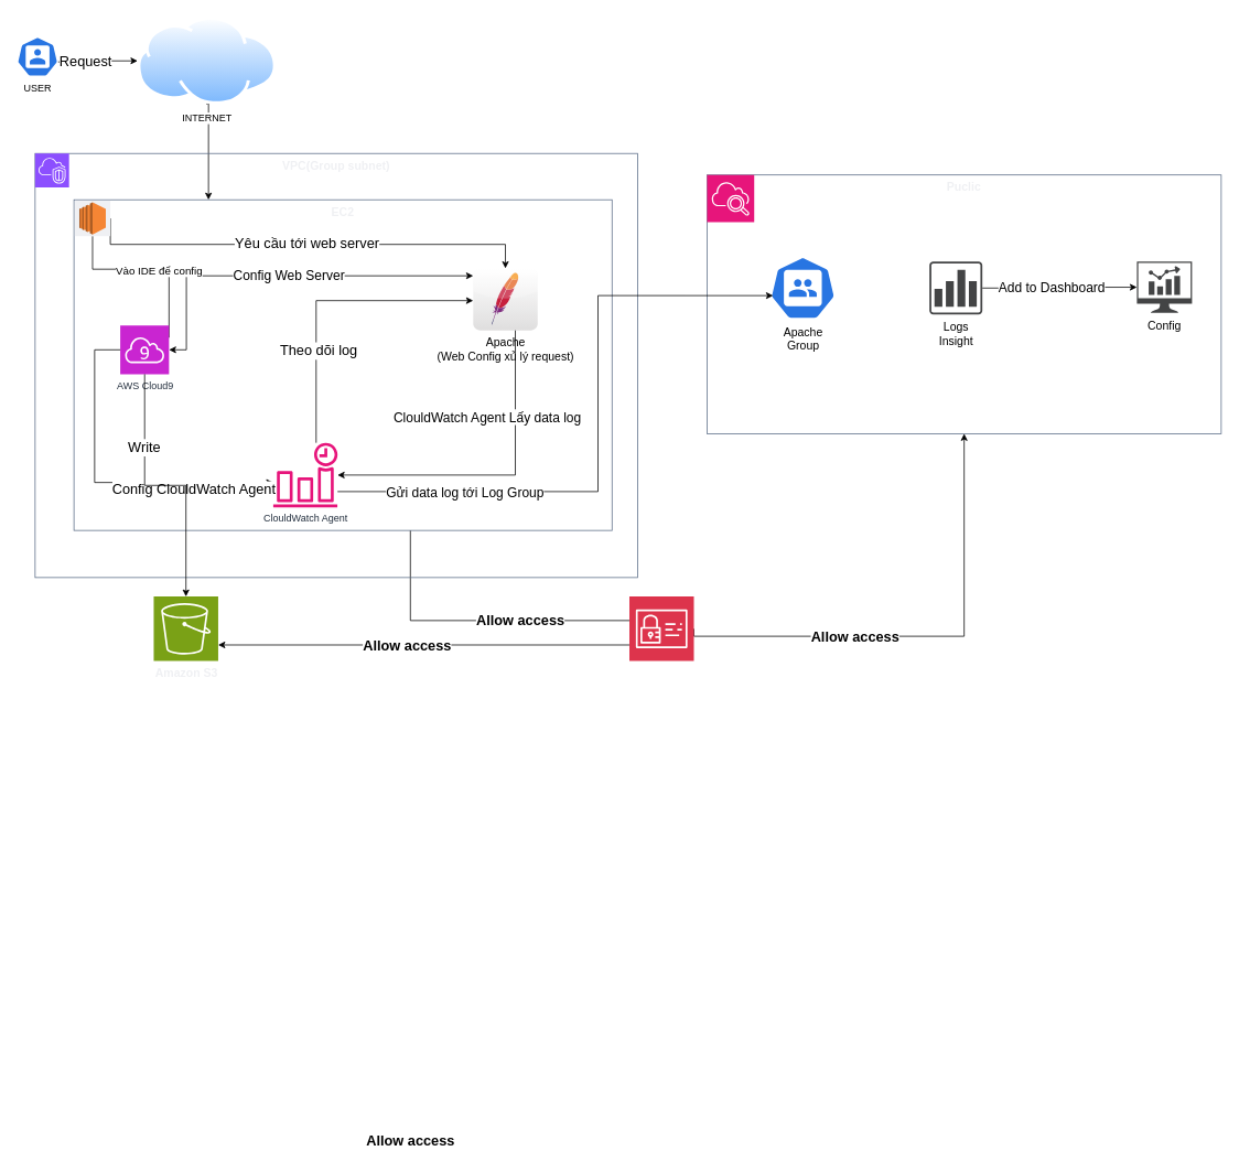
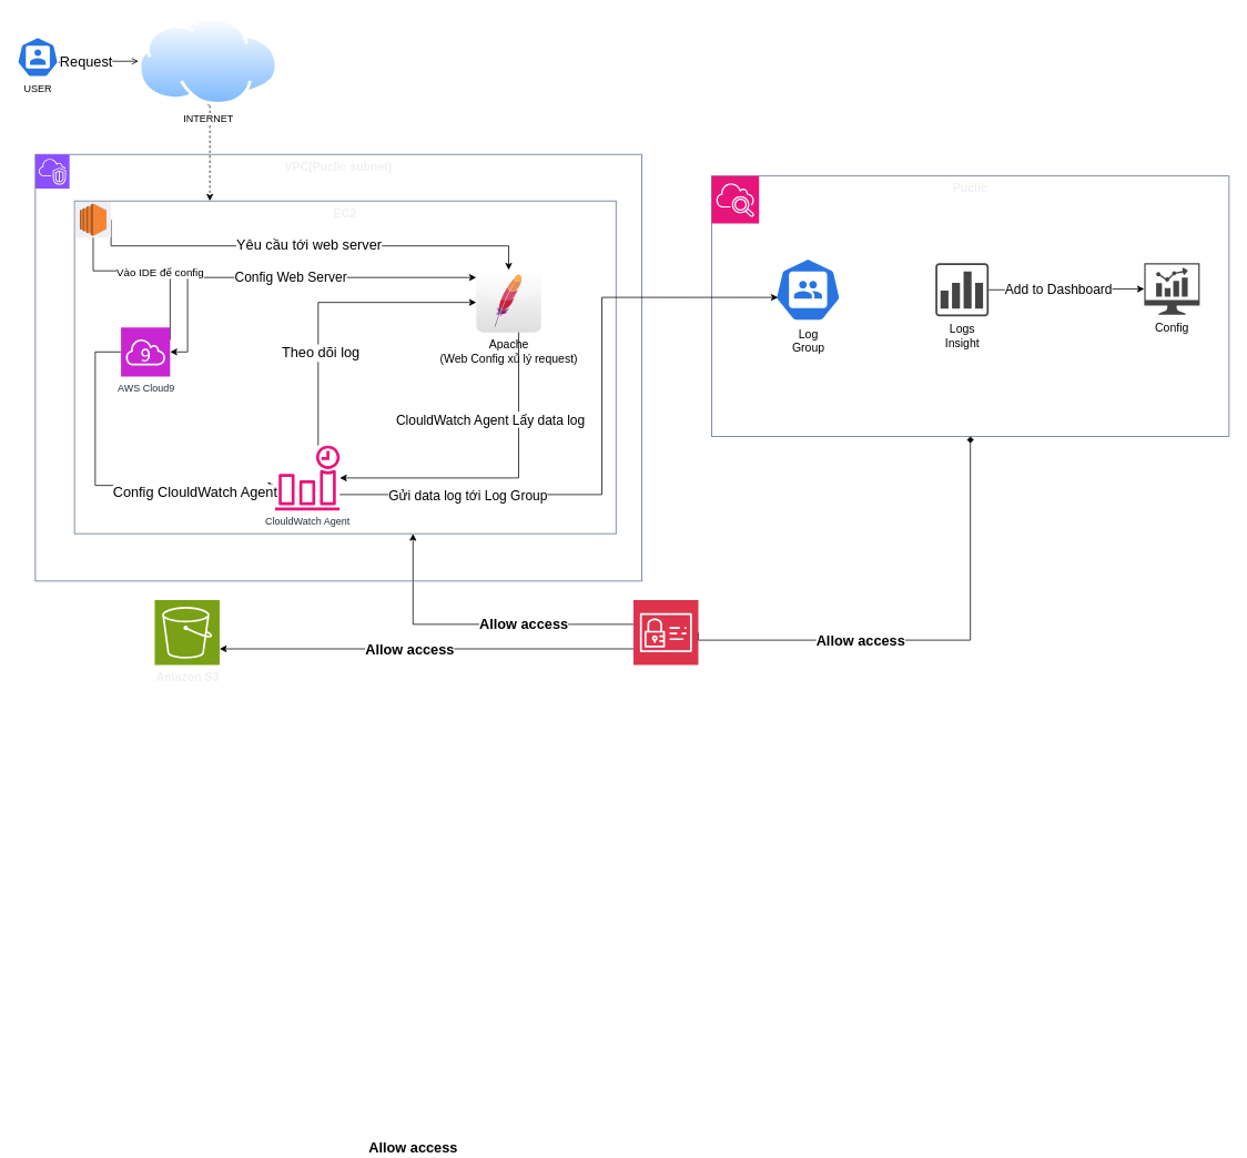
- <mxCell id="7" style="edgeStyle=orthogonalEdgeStyle;rounded=0;orthogonalLoop=1;jettySize=auto;html=1;exitX=0.995;exitY=0.63;exitDx=0;exitDy=0;exitPerimeter=0;" edge="1" parent="1" source="9" target="11"><mxGeometry relative="1" as="geometry" /></mxCell>
+ <mxCell id="7" style="edgeStyle=orthogonalEdgeStyle;rounded=0;orthogonalLoop=1;jettySize=auto;html=1;exitX=0.995;exitY=0.63;exitDx=0;exitDy=0;exitPerimeter=0;endArrow=open;" edge="1" parent="1" source="9" target="11"><mxGeometry relative="1" as="geometry" /></mxCell>
- <mxCell id="10" style="edgeStyle=orthogonalEdgeStyle;rounded=0;orthogonalLoop=1;jettySize=auto;html=1;entryX=0.25;entryY=0;entryDx=0;entryDy=0;exitX=0.5;exitY=1;exitDx=0;exitDy=0;" edge="1" parent="1" source="11" target="21"><mxGeometry relative="1" as="geometry"><mxPoint x="474.765" y="96.765" as="targetPoint" /><Array as="points"><mxPoint x="251" y="97" /><mxPoint x="251" y="241" /></Array></mxGeometry></mxCell>
+ <mxCell id="10" style="edgeStyle=orthogonalEdgeStyle;rounded=0;orthogonalLoop=1;jettySize=auto;html=1;entryX=0.25;entryY=0;entryDx=0;entryDy=0;exitX=0.5;exitY=1;exitDx=0;exitDy=0;dashed=1;" edge="1" parent="1" source="11" target="21"><mxGeometry relative="1" as="geometry"><mxPoint x="474.765" y="96.765" as="targetPoint" /><Array as="points"><mxPoint x="251" y="97" /><mxPoint x="251" y="241" /></Array></mxGeometry></mxCell>
- <mxCell id="19" value="&lt;font style=&quot;color: light-dark(rgb(239, 240, 243), rgb(255, 255, 255)); font-size: 14px;&quot;&gt;&lt;b style=&quot;&quot;&gt;VPC(Group subnet)&lt;/b&gt;&lt;/font&gt;" style="fillColor=none;strokeColor=light-dark(#5A6C86, #b17dff);verticalAlign=top;fontStyle=0;fontColor=#5A6C86;whiteSpace=wrap;html=1;container=0;" vertex="1" parent="1"><mxGeometry x="42" y="185" width="729" height="513" as="geometry" /></mxCell>
+ <mxCell id="19" value="&lt;font style=&quot;color: light-dark(rgb(239, 240, 243), rgb(255, 255, 255)); font-size: 14px;&quot;&gt;&lt;b style=&quot;&quot;&gt;VPC(Puclic subnet)&lt;/b&gt;&lt;/font&gt;" style="fillColor=none;strokeColor=light-dark(#5A6C86, #b17dff);verticalAlign=top;fontStyle=0;fontColor=#5A6C86;whiteSpace=wrap;html=1;container=0;" vertex="1" parent="1"><mxGeometry x="42" y="185" width="729" height="513" as="geometry" /></mxCell>
- <mxCell id="18" value="&lt;span style=&quot;font-size: 14px; text-wrap-mode: wrap;&quot;&gt;Apache Group&lt;/span&gt;" style="aspect=fixed;sketch=0;html=1;dashed=0;whitespace=wrap;verticalLabelPosition=bottom;verticalAlign=top;fillColor=#2875E2;strokeColor=#ffffff;points=[[0.005,0.63,0],[0.1,0.2,0],[0.9,0.2,0],[0.5,0,0],[0.995,0.63,0],[0.72,0.99,0],[0.5,1,0],[0.28,0.99,0]];shape=mxgraph.kubernetes.icon2;prIcon=group" vertex="1" parent="1"><mxGeometry x="931" y="309.5" width="79.69" height="76.5" as="geometry" /></mxCell>
+ <mxCell id="18" value="&lt;span style=&quot;font-size: 14px; text-wrap-mode: wrap;&quot;&gt;Log Group&lt;/span&gt;" style="aspect=fixed;sketch=0;html=1;dashed=0;whitespace=wrap;verticalLabelPosition=bottom;verticalAlign=top;fillColor=#2875E2;strokeColor=#ffffff;points=[[0.005,0.63,0],[0.1,0.2,0],[0.9,0.2,0],[0.5,0,0],[0.995,0.63,0],[0.72,0.99,0],[0.5,1,0],[0.28,0.99,0]];shape=mxgraph.kubernetes.icon2;prIcon=group" vertex="1" parent="1"><mxGeometry x="931" y="309.5" width="79.69" height="76.5" as="geometry" /></mxCell>
- <mxCell id="4" style="edgeStyle=orthogonalEdgeStyle;rounded=0;orthogonalLoop=1;jettySize=auto;html=1;entryX=0.5;entryY=1;entryDx=0;entryDy=0;exitX=1;exitY=0.5;exitDx=0;exitDy=0;exitPerimeter=0;" edge="1" parent="1" source="6" target="12"><mxGeometry relative="1" as="geometry"><Array as="points"><mxPoint x="1166" y="769" /></Array></mxGeometry></mxCell>
+ <mxCell id="4" style="edgeStyle=orthogonalEdgeStyle;rounded=0;orthogonalLoop=1;jettySize=auto;html=1;entryX=0.5;entryY=1;entryDx=0;entryDy=0;exitX=1;exitY=0.5;exitDx=0;exitDy=0;exitPerimeter=0;endArrow=diamond;" edge="1" parent="1" source="6" target="12"><mxGeometry relative="1" as="geometry"><Array as="points"><mxPoint x="1166" y="769" /></Array></mxGeometry></mxCell>
- <mxCell id="43" style="edgeStyle=orthogonalEdgeStyle;rounded=0;orthogonalLoop=1;jettySize=auto;html=1;entryX=0.5;entryY=0;entryDx=0;entryDy=0;entryPerimeter=0;" edge="1" parent="1" source="24" target="42"><mxGeometry relative="1" as="geometry" /></mxCell>
- <mxCell id="44" value="&lt;font&gt;Write&lt;/font&gt;" style="edgeLabel;html=1;align=center;verticalAlign=middle;resizable=0;points=[];fontSize=17;" vertex="1" connectable="0" parent="43"><mxGeometry x="-0.447" y="-1" relative="1" as="geometry"><mxPoint as="offset" /></mxGeometry></mxCell>
- <mxCell id="2" style="edgeStyle=orthogonalEdgeStyle;rounded=0;orthogonalLoop=1;jettySize=auto;html=1;endArrow=none;" edge="1" parent="1" source="6" target="21"><mxGeometry relative="1" as="geometry"><Array as="points"><mxPoint x="496" y="750" /></Array></mxGeometry></mxCell>
+ <mxCell id="2" style="edgeStyle=orthogonalEdgeStyle;rounded=0;orthogonalLoop=1;jettySize=auto;html=1;" edge="1" parent="1" source="6" target="21"><mxGeometry relative="1" as="geometry"><Array as="points"><mxPoint x="496" y="750" /></Array></mxGeometry></mxCell>
